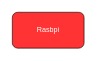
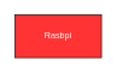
- <mxCell id="2" value="Rasbpi" style="whiteSpace=wrap;html=1;fillColor=#FF3333;fontColor=#FFFFFF;rounded=1;" parent="1" vertex="1"><mxGeometry x="20" y="20" width="120" height="60" as="geometry" /></mxCell>
+ <mxCell id="2" value="Rasbpi" style="rounded=0;whiteSpace=wrap;html=1;fillColor=#FF3333;fontColor=#FFFFFF;" parent="1" vertex="1"><mxGeometry x="20" y="20" width="120" height="60" as="geometry" /></mxCell>
